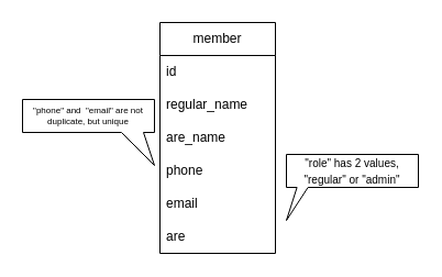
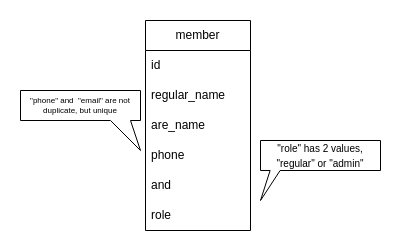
- <mxCell id="7" value="email" style="text;strokeColor=none;fillColor=none;align=left;verticalAlign=middle;spacingLeft=4;spacingRight=4;overflow=hidden;points=[[0,0.5],[1,0.5]];portConstraint=eastwest;rotatable=0;whiteSpace=wrap;html=1;" vertex="1" parent="2"><mxGeometry y="150" width="105" height="30" as="geometry" /></mxCell>
+ <mxCell id="7" value="and" style="text;strokeColor=none;fillColor=none;align=left;verticalAlign=middle;spacingLeft=4;spacingRight=4;overflow=hidden;points=[[0,0.5],[1,0.5]];portConstraint=eastwest;rotatable=0;whiteSpace=wrap;html=1;" vertex="1" parent="2"><mxGeometry y="150" width="105" height="30" as="geometry" /></mxCell>
- <mxCell id="8" value="are" style="text;strokeColor=none;fillColor=none;align=left;verticalAlign=middle;spacingLeft=4;spacingRight=4;overflow=hidden;points=[[0,0.5],[1,0.5]];portConstraint=eastwest;rotatable=0;whiteSpace=wrap;html=1;" vertex="1" parent="2"><mxGeometry y="180" width="105" height="30" as="geometry" /></mxCell>
+ <mxCell id="8" value="role" style="text;strokeColor=none;fillColor=none;align=left;verticalAlign=middle;spacingLeft=4;spacingRight=4;overflow=hidden;points=[[0,0.5],[1,0.5]];portConstraint=eastwest;rotatable=0;whiteSpace=wrap;html=1;" vertex="1" parent="2"><mxGeometry y="180" width="105" height="30" as="geometry" /></mxCell>
